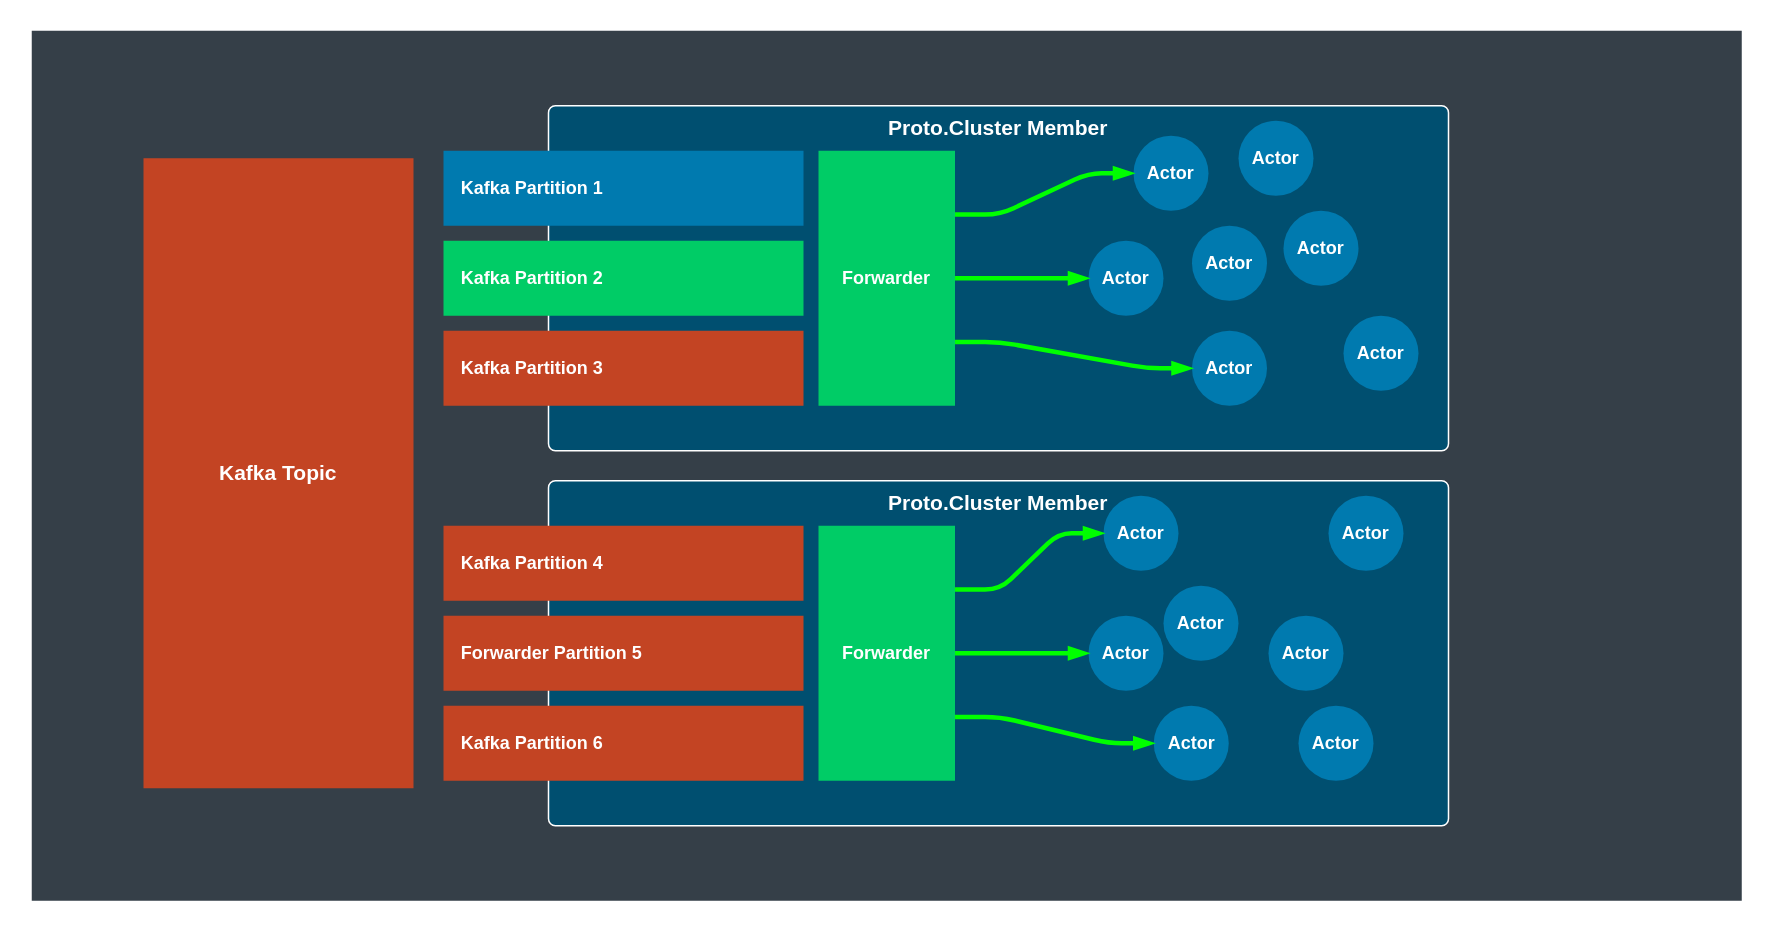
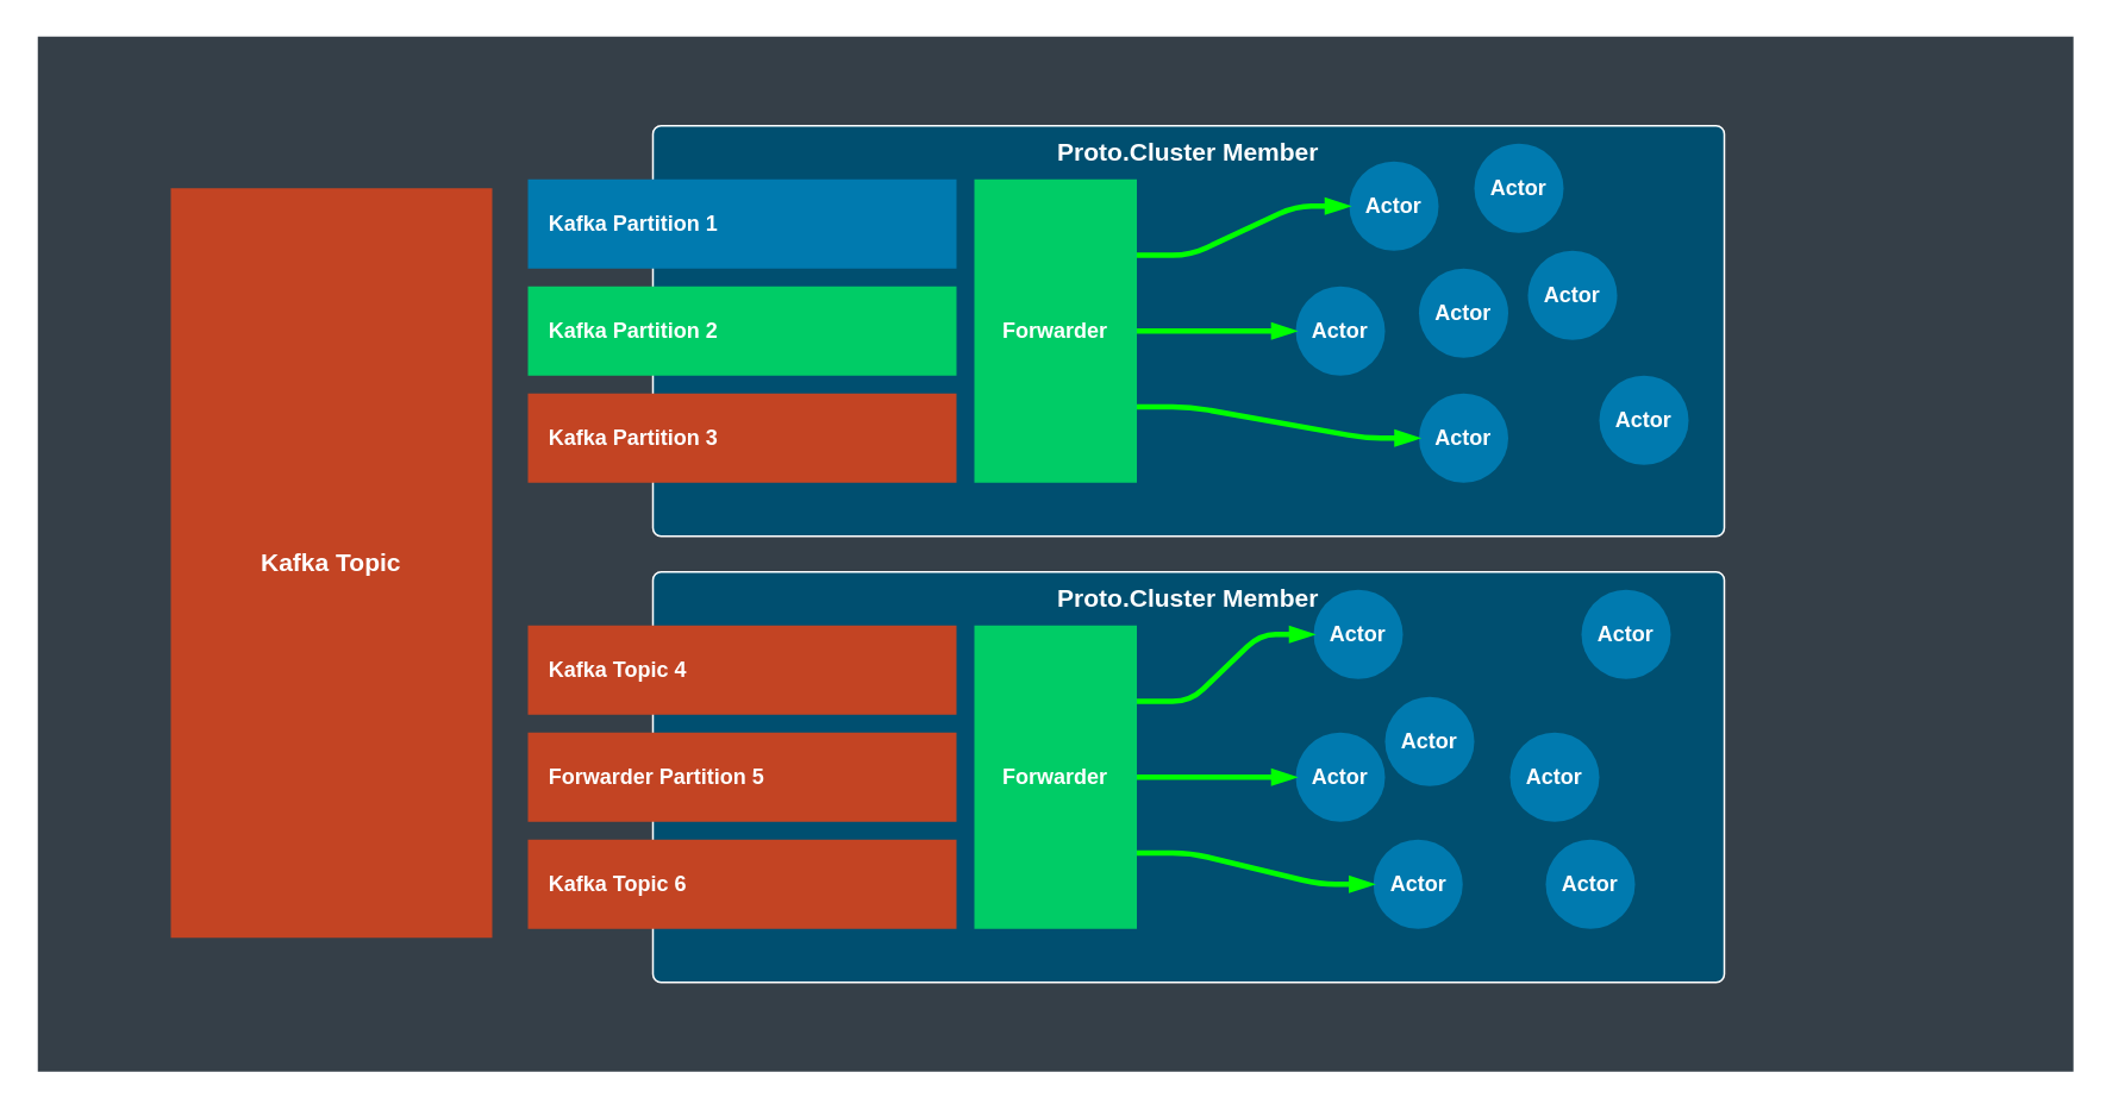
- <mxCell id="31" value="Kafka Partition 4" style="rounded=0;whiteSpace=wrap;html=1;fontStyle=1;verticalAlign=middle;align=left;spacing=2;spacingLeft=10;spacingRight=10;fillColor=#C34423;fontColor=#FFFFFF;strokeColor=none;" vertex="1" parent="1"><mxGeometry x="295" y="350" width="240" height="50" as="geometry" /></mxCell>
+ <mxCell id="31" value="Kafka Topic 4" style="rounded=0;whiteSpace=wrap;html=1;fontStyle=1;verticalAlign=middle;align=left;spacing=2;spacingLeft=10;spacingRight=10;fillColor=#C34423;fontColor=#FFFFFF;strokeColor=none;" vertex="1" parent="1"><mxGeometry x="295" y="350" width="240" height="50" as="geometry" /></mxCell>
- <mxCell id="33" value="Kafka Partition 6" style="rounded=0;whiteSpace=wrap;html=1;fontStyle=1;verticalAlign=middle;align=left;spacing=2;spacingLeft=10;spacingRight=10;fillColor=#C34423;fontColor=#FFFFFF;strokeColor=none;" vertex="1" parent="1"><mxGeometry x="295" y="470" width="240" height="50" as="geometry" /></mxCell>
+ <mxCell id="33" value="Kafka Topic 6" style="rounded=0;whiteSpace=wrap;html=1;fontStyle=1;verticalAlign=middle;align=left;spacing=2;spacingLeft=10;spacingRight=10;fillColor=#C34423;fontColor=#FFFFFF;strokeColor=none;" vertex="1" parent="1"><mxGeometry x="295" y="470" width="240" height="50" as="geometry" /></mxCell>
